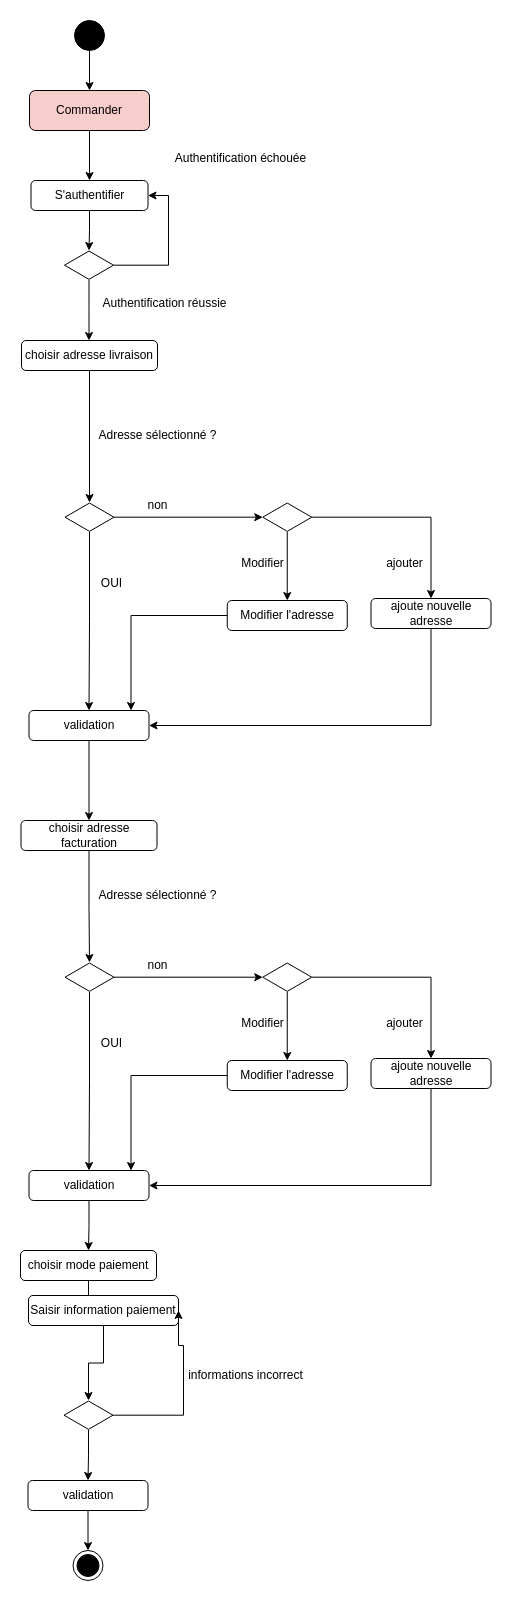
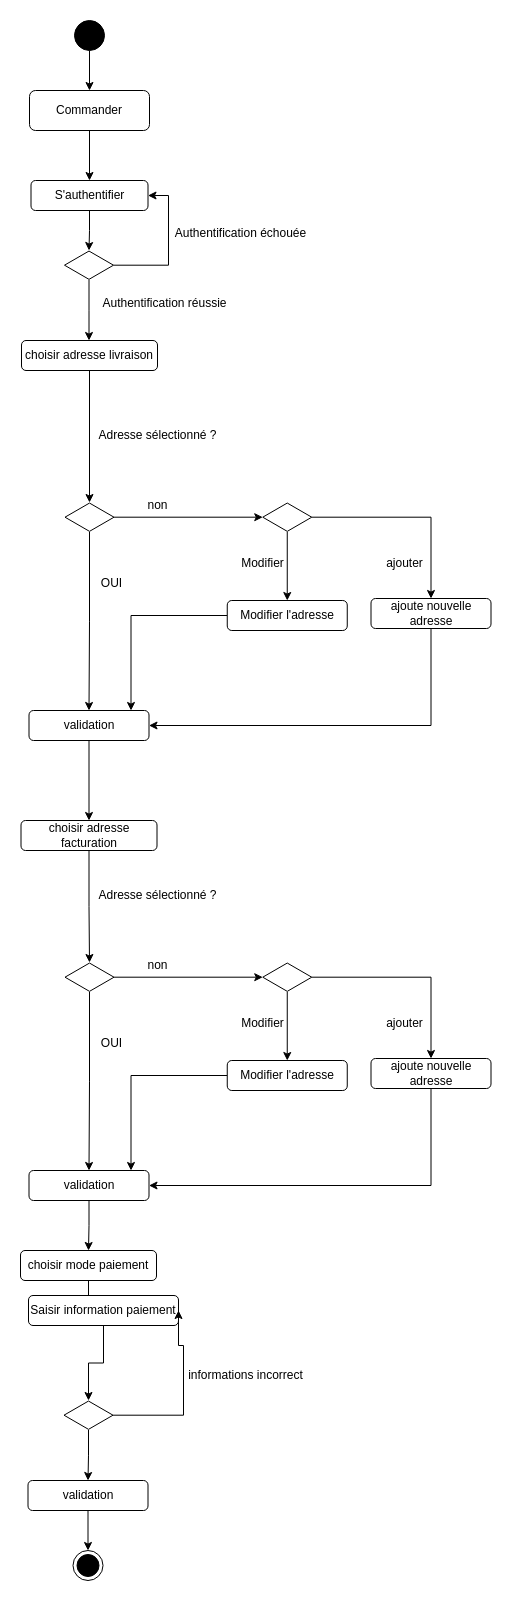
- <mxCell id="4" value="Commander" style="rounded=1;whiteSpace=wrap;html=1;fillColor=#f8cecc;" parent="1" vertex="1"><mxGeometry x="29" y="90" width="120" height="40" as="geometry" /></mxCell>
+ <mxCell id="4" value="Commander" style="rounded=1;whiteSpace=wrap;html=1;" parent="1" vertex="1"><mxGeometry x="29" y="90" width="120" height="40" as="geometry" /></mxCell>
- <mxCell id="11" value="Authentification échouée" style="text;html=1;align=center;verticalAlign=middle;resizable=0;points=[];autosize=1;strokeColor=none;fillColor=none;" parent="1" vertex="1"><mxGeometry x="165" y="143" width="150" height="30" as="geometry" /></mxCell>
+ <mxCell id="11" value="Authentification échouée" style="text;html=1;align=center;verticalAlign=middle;resizable=0;points=[];autosize=1;strokeColor=none;fillColor=none;" parent="1" vertex="1"><mxGeometry x="165" y="218" width="150" height="30" as="geometry" /></mxCell>
